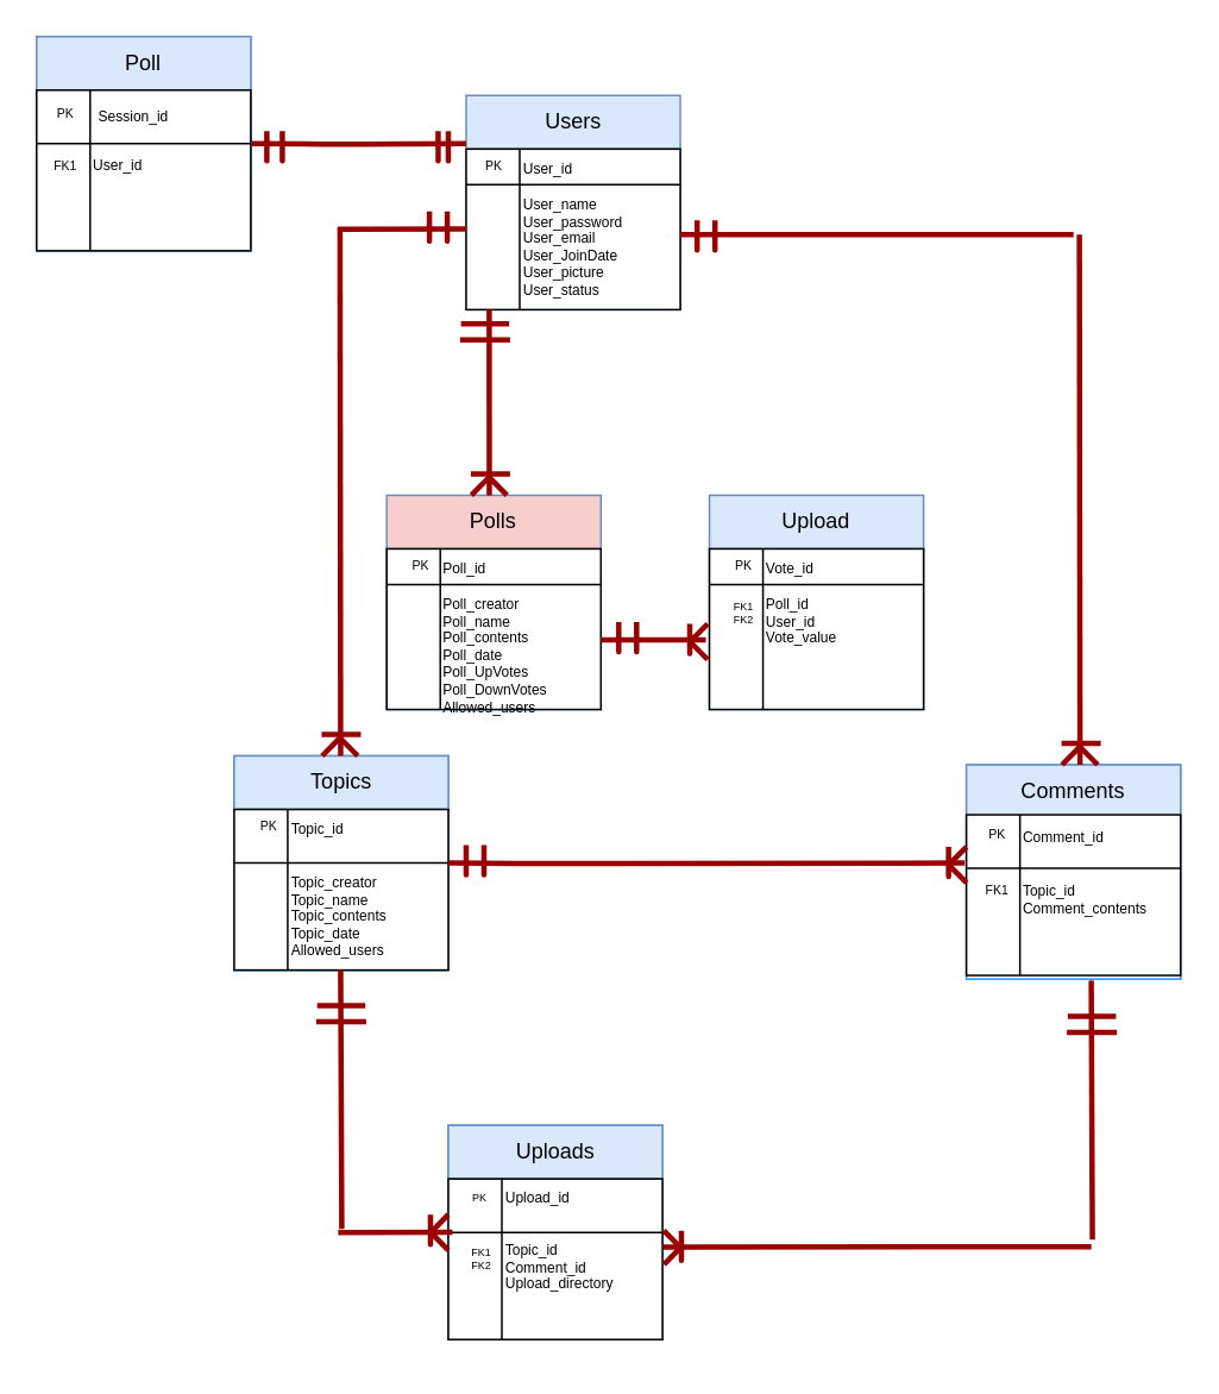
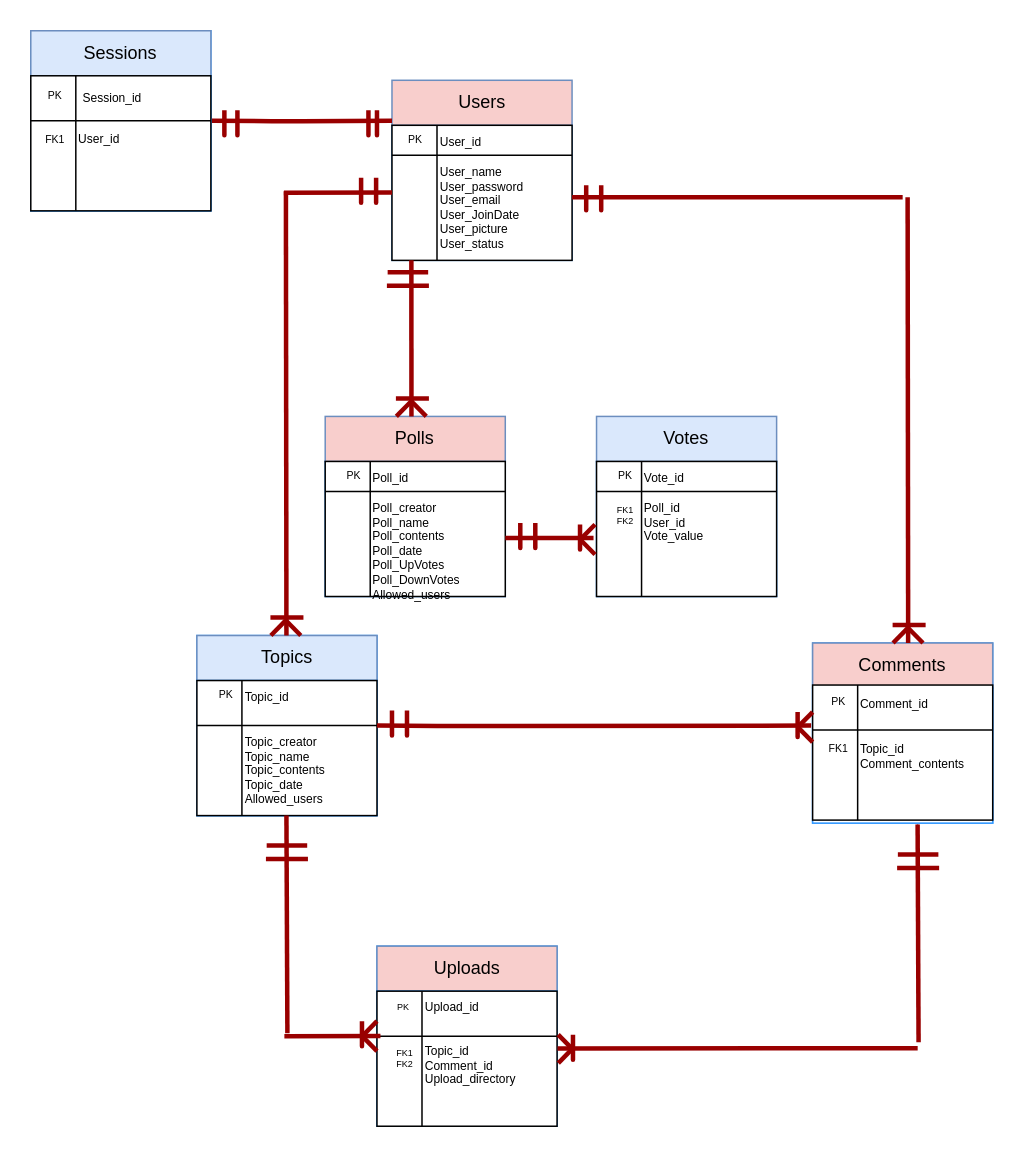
- <mxCell id="32" value="Poll" style="rounded=0;whiteSpace=wrap;html=1;fillColor=#dae8fc;strokeColor=#6c8ebf;" parent="1" vertex="1"><mxGeometry x="20" y="20" width="120" height="30" as="geometry" /></mxCell>
+ <mxCell id="32" value="Sessions" style="rounded=0;whiteSpace=wrap;html=1;fillColor=#dae8fc;strokeColor=#6c8ebf;" parent="1" vertex="1"><mxGeometry x="20" y="20" width="120" height="30" as="geometry" /></mxCell>
- <mxCell id="3" value="Users" style="rounded=0;whiteSpace=wrap;html=1;fillColor=#dae8fc;strokeColor=#6c8ebf;" parent="1" vertex="1"><mxGeometry x="260.69" y="53" width="120" height="30" as="geometry" /></mxCell>
+ <mxCell id="3" value="Users" style="rounded=0;whiteSpace=wrap;html=1;fillColor=#f8cecc;strokeColor=#6c8ebf;" parent="1" vertex="1"><mxGeometry x="260.69" y="53" width="120" height="30" as="geometry" /></mxCell>
- <mxCell id="93" value="Upload" style="rounded=0;whiteSpace=wrap;html=1;fillColor=#dae8fc;strokeColor=#6c8ebf;" parent="1" vertex="1"><mxGeometry x="397" y="277" width="120" height="30" as="geometry" /></mxCell>
+ <mxCell id="93" value="Votes" style="rounded=0;whiteSpace=wrap;html=1;fillColor=#dae8fc;strokeColor=#6c8ebf;" parent="1" vertex="1"><mxGeometry x="397" y="277" width="120" height="30" as="geometry" /></mxCell>
- <mxCell id="17" value="Comments" style="rounded=0;whiteSpace=wrap;html=1;fillColor=#dae8fc;strokeColor=#6c8ebf;" parent="1" vertex="1"><mxGeometry x="541" y="428" width="120" height="30" as="geometry" /></mxCell>
+ <mxCell id="17" value="Comments" style="rounded=0;whiteSpace=wrap;html=1;fillColor=#f8cecc;strokeColor=#6c8ebf;" parent="1" vertex="1"><mxGeometry x="541" y="428" width="120" height="30" as="geometry" /></mxCell>
- <mxCell id="39" value="Uploads" style="rounded=0;whiteSpace=wrap;html=1;fillColor=#dae8fc;strokeColor=#6c8ebf;" parent="1" vertex="1"><mxGeometry x="250.69" y="630" width="120" height="30" as="geometry" /></mxCell>
+ <mxCell id="39" value="Uploads" style="rounded=0;whiteSpace=wrap;html=1;fillColor=#f8cecc;strokeColor=#6c8ebf;" parent="1" vertex="1"><mxGeometry x="250.69" y="630" width="120" height="30" as="geometry" /></mxCell>
